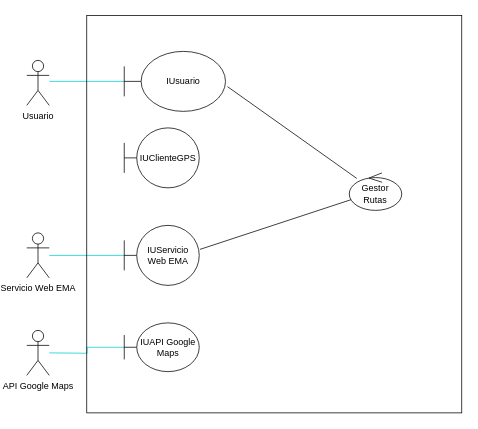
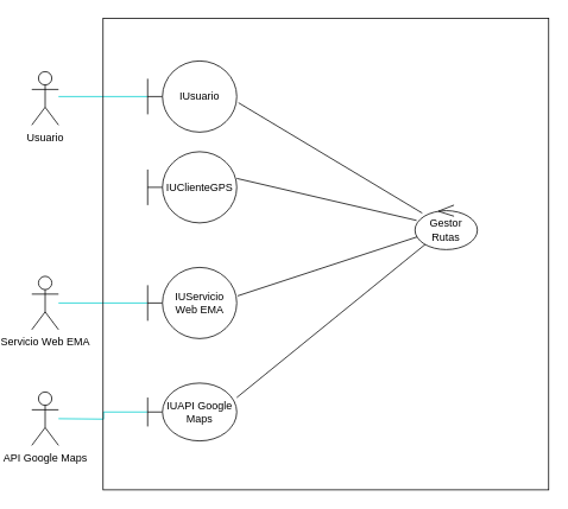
- <mxCell id="4" value="IUsuario" style="shape=umlBoundary;whiteSpace=wrap;html=1;" parent="1" vertex="1"><mxGeometry x="150" y="68" width="135" height="80" as="geometry" /></mxCell>
+ <mxCell id="4" value="IUsuario" style="shape=umlBoundary;whiteSpace=wrap;html=1;" parent="1" vertex="1"><mxGeometry x="150" y="68" width="100" height="80" as="geometry" /></mxCell>
+ <mxCell id="6" style="edgeStyle=none;rounded=0;orthogonalLoop=1;jettySize=auto;html=1;entryX=1;entryY=0.375;entryDx=0;entryDy=0;entryPerimeter=0;endArrow=none;endFill=0;" edge="1" parent="1" source="9" target="10"><mxGeometry relative="1" as="geometry" /></mxCell>
+ <mxCell id="8" style="edgeStyle=none;rounded=0;orthogonalLoop=1;jettySize=auto;html=1;entryX=1;entryY=0.25;entryDx=0;entryDy=0;entryPerimeter=0;endArrow=none;endFill=0;" edge="1" parent="1" source="9" target="16"><mxGeometry relative="1" as="geometry" /></mxCell>
